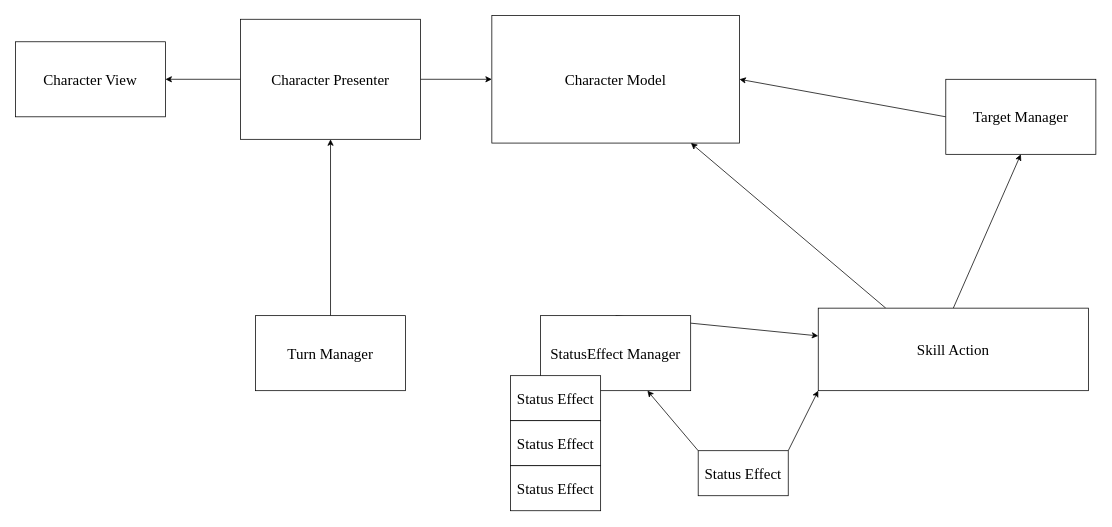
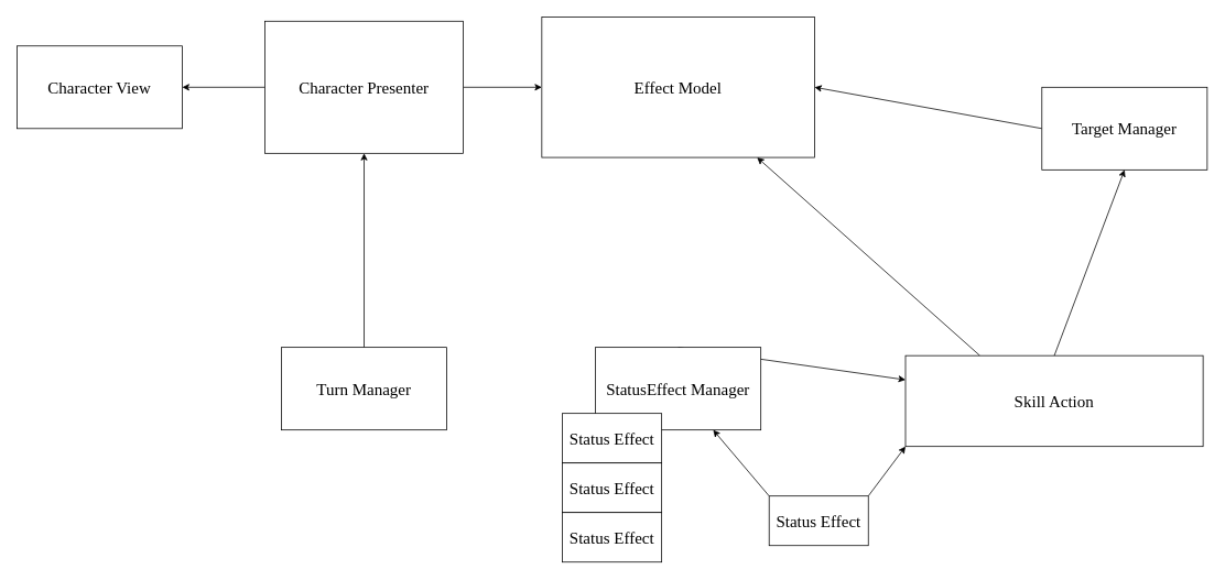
- <mxCell id="2" value="&lt;font style=&quot;font-size: 20px;&quot;&gt;Character Model&lt;/font&gt;" style="rounded=0;whiteSpace=wrap;html=1;strokeColor=default;fontFamily=Comic Sans MS;" vertex="1" parent="1"><mxGeometry x="655" y="20" width="330" height="170" as="geometry" /></mxCell>
+ <mxCell id="2" value="&lt;font style=&quot;font-size: 20px;&quot;&gt;Effect Model&lt;/font&gt;" style="rounded=0;whiteSpace=wrap;html=1;strokeColor=default;fontFamily=Comic Sans MS;" vertex="1" parent="1"><mxGeometry x="655" y="20" width="330" height="170" as="geometry" /></mxCell>
- <mxCell id="15" value="Skill Action" style="rounded=0;whiteSpace=wrap;html=1;strokeColor=default;fontFamily=Comic Sans MS;fontSize=20;" vertex="1" parent="1"><mxGeometry x="1090" y="410" width="360" height="110" as="geometry" /></mxCell>
+ <mxCell id="15" value="Skill Action" style="rounded=0;whiteSpace=wrap;html=1;strokeColor=default;fontFamily=Comic Sans MS;fontSize=20;" vertex="1" parent="1"><mxGeometry x="1095" y="430" width="360" height="110" as="geometry" /></mxCell>
